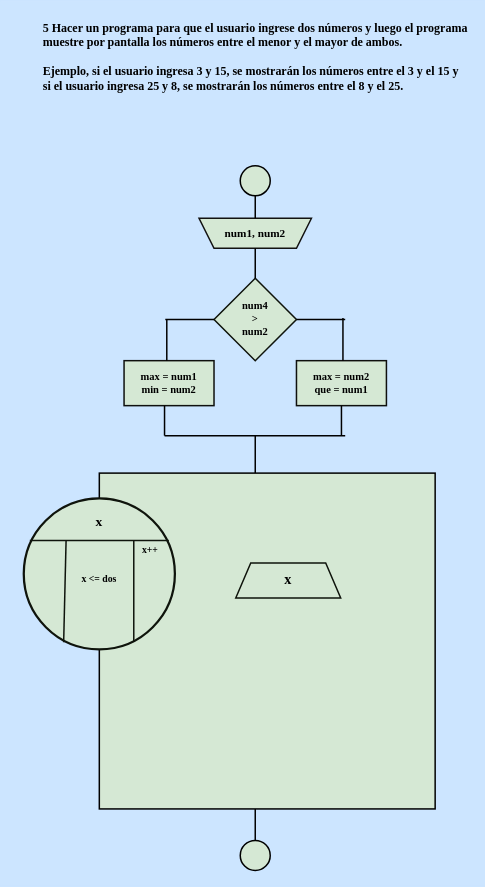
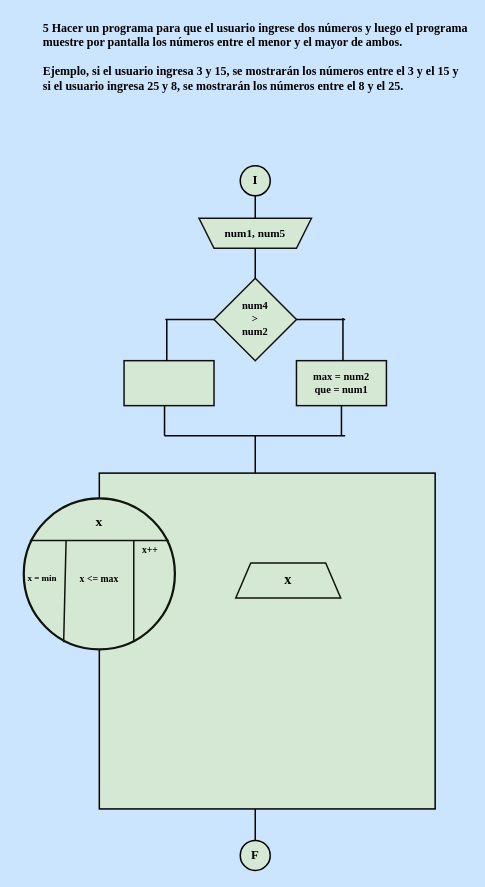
+ <mxCell id="7" value="&lt;font color=&quot;#000000&quot; size=&quot;1&quot; face=&quot;Comic Sans MS&quot;&gt;&lt;b style=&quot;font-size: 17px;&quot;&gt;I&lt;/b&gt;&lt;/font&gt;" style="text;strokeColor=none;align=center;fillColor=none;html=1;verticalAlign=middle;whiteSpace=wrap;rounded=0;fontFamily=Architects Daughter;fontSource=https%3A%2F%2Ffonts.googleapis.com%2Fcss%3Ffamily%3DArchitects%2BDaughter;" vertex="1" parent="5"><mxGeometry x="5" y="5" width="30" height="30" as="geometry" /></mxCell>
- <mxCell id="13" value="&lt;font face=&quot;Comic Sans MS&quot; color=&quot;#000000&quot;&gt;&lt;span style=&quot;font-size: 15px;&quot;&gt;&lt;b&gt;num1, num2&lt;/b&gt;&lt;/span&gt;&lt;/font&gt;" style="text;strokeColor=none;align=center;fillColor=none;html=1;verticalAlign=middle;whiteSpace=wrap;rounded=0;fontFamily=Architects Daughter;fontSource=https://fonts.googleapis.com/css?family=Architects+Daughter;container=0;" vertex="1" parent="11"><mxGeometry x="25" y="5" width="100" height="30" as="geometry" /></mxCell>
+ <mxCell id="13" value="&lt;font face=&quot;Comic Sans MS&quot; color=&quot;#000000&quot;&gt;&lt;span style=&quot;font-size: 15px;&quot;&gt;&lt;b&gt;num1, num5&lt;/b&gt;&lt;/span&gt;&lt;/font&gt;" style="text;strokeColor=none;align=center;fillColor=none;html=1;verticalAlign=middle;whiteSpace=wrap;rounded=0;fontFamily=Architects Daughter;fontSource=https://fonts.googleapis.com/css?family=Architects+Daughter;container=0;" vertex="1" parent="11"><mxGeometry x="25" y="5" width="100" height="30" as="geometry" /></mxCell>
- <mxCell id="19" value="&lt;b style=&quot;font-size: 14px;&quot;&gt;&lt;font color=&quot;#000000&quot; style=&quot;font-size: 14px;&quot; face=&quot;Comic Sans MS&quot;&gt;max = &lt;/font&gt;&lt;font color=&quot;#000000&quot; style=&quot;font-size: 14px;&quot; face=&quot;Comic Sans MS&quot;&gt;num1&lt;/font&gt;&lt;/b&gt;&lt;div&gt;&lt;b style=&quot;font-size: 14px;&quot;&gt;&lt;font color=&quot;#000000&quot; style=&quot;font-size: 14px;&quot; face=&quot;Comic Sans MS&quot;&gt;min = num2&lt;/font&gt;&lt;/b&gt;&lt;/div&gt;" style="text;strokeColor=none;align=center;fillColor=none;html=1;verticalAlign=middle;whiteSpace=wrap;rounded=0;fontFamily=Architects Daughter;fontSource=https://fonts.googleapis.com/css?family=Architects+Daughter;" vertex="1" parent="17"><mxGeometry x="5" y="5" width="110" height="50" as="geometry" /></mxCell>
+ <mxCell id="30" value="&lt;b&gt;&lt;font color=&quot;#000000&quot; style=&quot;font-size: 12px;&quot; face=&quot;Comic Sans MS&quot;&gt;x = min&lt;/font&gt;&lt;/b&gt;" style="text;strokeColor=none;align=center;fillColor=none;html=1;verticalAlign=middle;whiteSpace=wrap;rounded=0;fontFamily=Architects Daughter;fontSource=https://fonts.googleapis.com/css?family=Architects+Daughter;" vertex="1" parent="25"><mxGeometry y="96.4" width="50" height="20" as="geometry" /></mxCell>
- <mxCell id="31" value="&lt;b&gt;&lt;font color=&quot;#000000&quot; style=&quot;font-size: 13px;&quot; face=&quot;Comic Sans MS&quot;&gt;x &amp;lt;= dos&lt;/font&gt;&lt;/b&gt;" style="text;strokeColor=none;align=center;fillColor=none;html=1;verticalAlign=middle;whiteSpace=wrap;rounded=0;fontFamily=Architects Daughter;fontSource=https://fonts.googleapis.com/css?family=Architects+Daughter;" vertex="1" parent="25"><mxGeometry x="65.8" y="97.4" width="70" height="20" as="geometry" /></mxCell>
+ <mxCell id="31" value="&lt;b&gt;&lt;font color=&quot;#000000&quot; style=&quot;font-size: 13px;&quot; face=&quot;Comic Sans MS&quot;&gt;x &amp;lt;= max&lt;/font&gt;&lt;/b&gt;" style="text;strokeColor=none;align=center;fillColor=none;html=1;verticalAlign=middle;whiteSpace=wrap;rounded=0;fontFamily=Architects Daughter;fontSource=https://fonts.googleapis.com/css?family=Architects+Daughter;" vertex="1" parent="25"><mxGeometry x="65.8" y="97.4" width="70" height="20" as="geometry" /></mxCell>
+ <mxCell id="10" value="&lt;font color=&quot;#000000&quot; size=&quot;1&quot; face=&quot;Comic Sans MS&quot;&gt;&lt;b style=&quot;font-size: 17px;&quot;&gt;F&lt;/b&gt;&lt;/font&gt;" style="text;strokeColor=none;align=center;fillColor=none;html=1;verticalAlign=middle;whiteSpace=wrap;rounded=0;fontFamily=Architects Daughter;fontSource=https://fonts.googleapis.com/css?family=Architects+Daughter;" vertex="1" parent="8"><mxGeometry x="5" y="5" width="30" height="30" as="geometry" /></mxCell>
